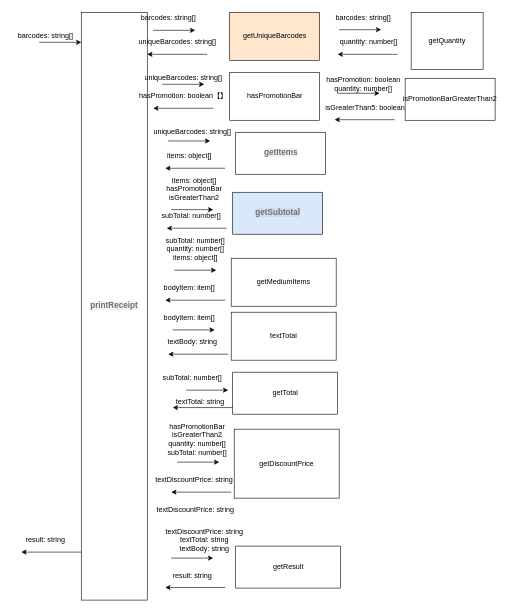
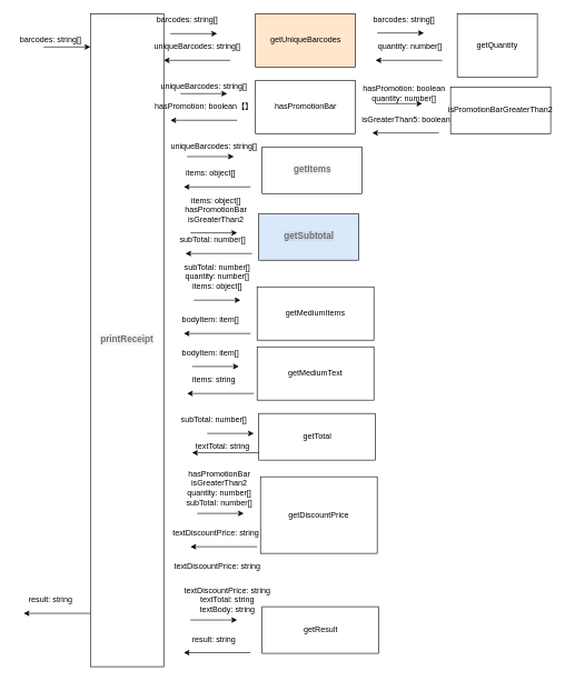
- <mxCell id="52" value="textTotal" style="rounded=0;whiteSpace=wrap;html=1;" vertex="1" parent="1"><mxGeometry x="385" y="520" width="175" height="80" as="geometry" /></mxCell>
+ <mxCell id="52" value="getMediumText" style="rounded=0;whiteSpace=wrap;html=1;" vertex="1" parent="1"><mxGeometry x="385" y="520" width="175" height="80" as="geometry" /></mxCell>
- <mxCell id="13" value="textBody: string" style="text;html=1;align=center;verticalAlign=middle;resizable=0;points=[];autosize=1;" vertex="1" parent="1"><mxGeometry x="270" y="560" width="100" height="20" as="geometry" /></mxCell>
+ <mxCell id="13" value="items: string" style="text;html=1;align=center;verticalAlign=middle;resizable=0;points=[];autosize=1;" vertex="1" parent="1"><mxGeometry x="270" y="560" width="100" height="20" as="geometry" /></mxCell>
